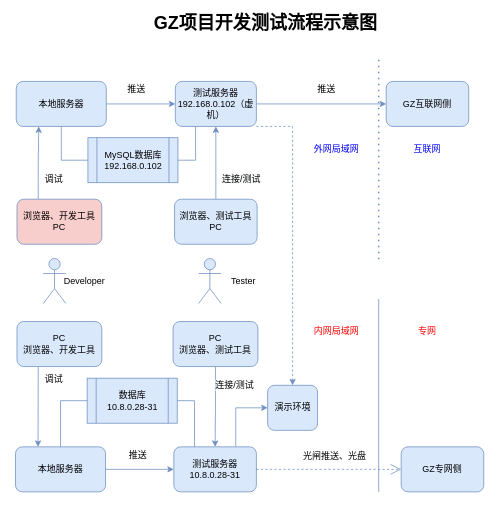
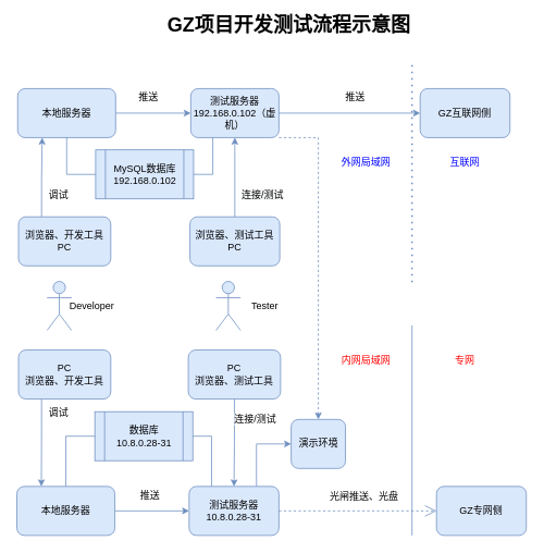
- <mxCell id="28" value="浏览器、开发工具&lt;br&gt;PC" style="rounded=1;whiteSpace=wrap;html=1;strokeColor=#6c8ebf;fillColor=#f8cecc;" vertex="1" parent="1"><mxGeometry x="22" y="265" width="113" height="60" as="geometry" /></mxCell>
+ <mxCell id="28" value="浏览器、开发工具&lt;br&gt;PC" style="rounded=1;whiteSpace=wrap;html=1;strokeColor=#6c8ebf;fillColor=#dae8fc;" vertex="1" parent="1"><mxGeometry x="22" y="265" width="113" height="60" as="geometry" /></mxCell>
